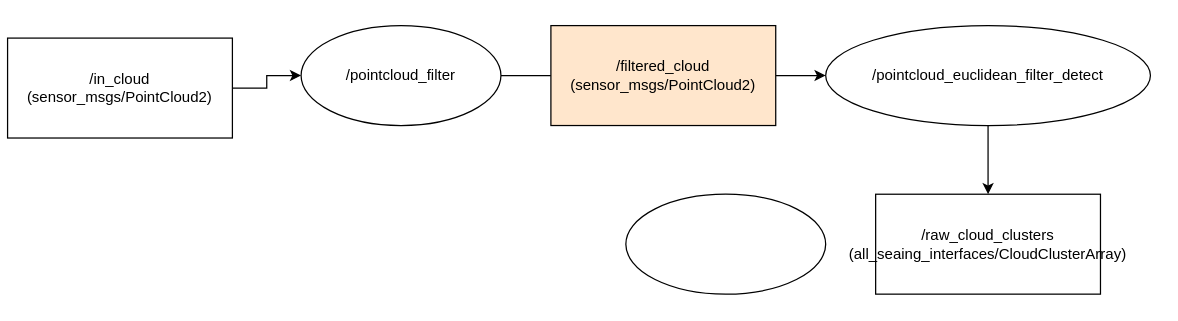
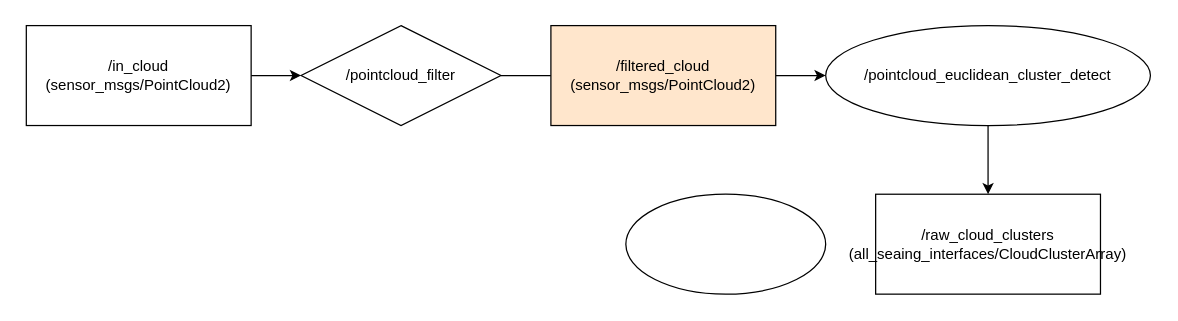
- <mxCell id="5" value="/pointcloud_filter" style="ellipse;whiteSpace=wrap;html=1;" vertex="1" parent="1"><mxGeometry y="20" width="160" height="80" as="geometry" x="240" /></mxCell>
+ <mxCell id="5" value="/pointcloud_filter" style="rhombus;whiteSpace=wrap;html=1;" vertex="1" parent="1"><mxGeometry y="20" width="160" height="80" as="geometry" x="240" /></mxCell>
- <mxCell id="3" value="/pointcloud_euclidean_filter_detect" style="ellipse;whiteSpace=wrap;html=1;" vertex="1" parent="1"><mxGeometry x="660" y="20" width="260" height="80" as="geometry" /></mxCell>
+ <mxCell id="3" value="/pointcloud_euclidean_cluster_detect" style="ellipse;whiteSpace=wrap;html=1;" vertex="1" parent="1"><mxGeometry x="660" y="20" width="260" height="80" as="geometry" /></mxCell>
- <mxCell id="9" value="&lt;div&gt;/in_cloud&lt;/div&gt;&lt;div&gt;(sensor_msgs/PointCloud2)&lt;br&gt;&lt;/div&gt;" style="rounded=0;whiteSpace=wrap;html=1;" vertex="1" parent="1"><mxGeometry x="5" y="30" width="180" height="80" as="geometry" /></mxCell>
+ <mxCell id="9" value="&lt;div&gt;/in_cloud&lt;/div&gt;&lt;div&gt;(sensor_msgs/PointCloud2)&lt;br&gt;&lt;/div&gt;" style="rounded=0;whiteSpace=wrap;html=1;" vertex="1" parent="1"><mxGeometry x="20" y="20" width="180" height="80" as="geometry" /></mxCell>
